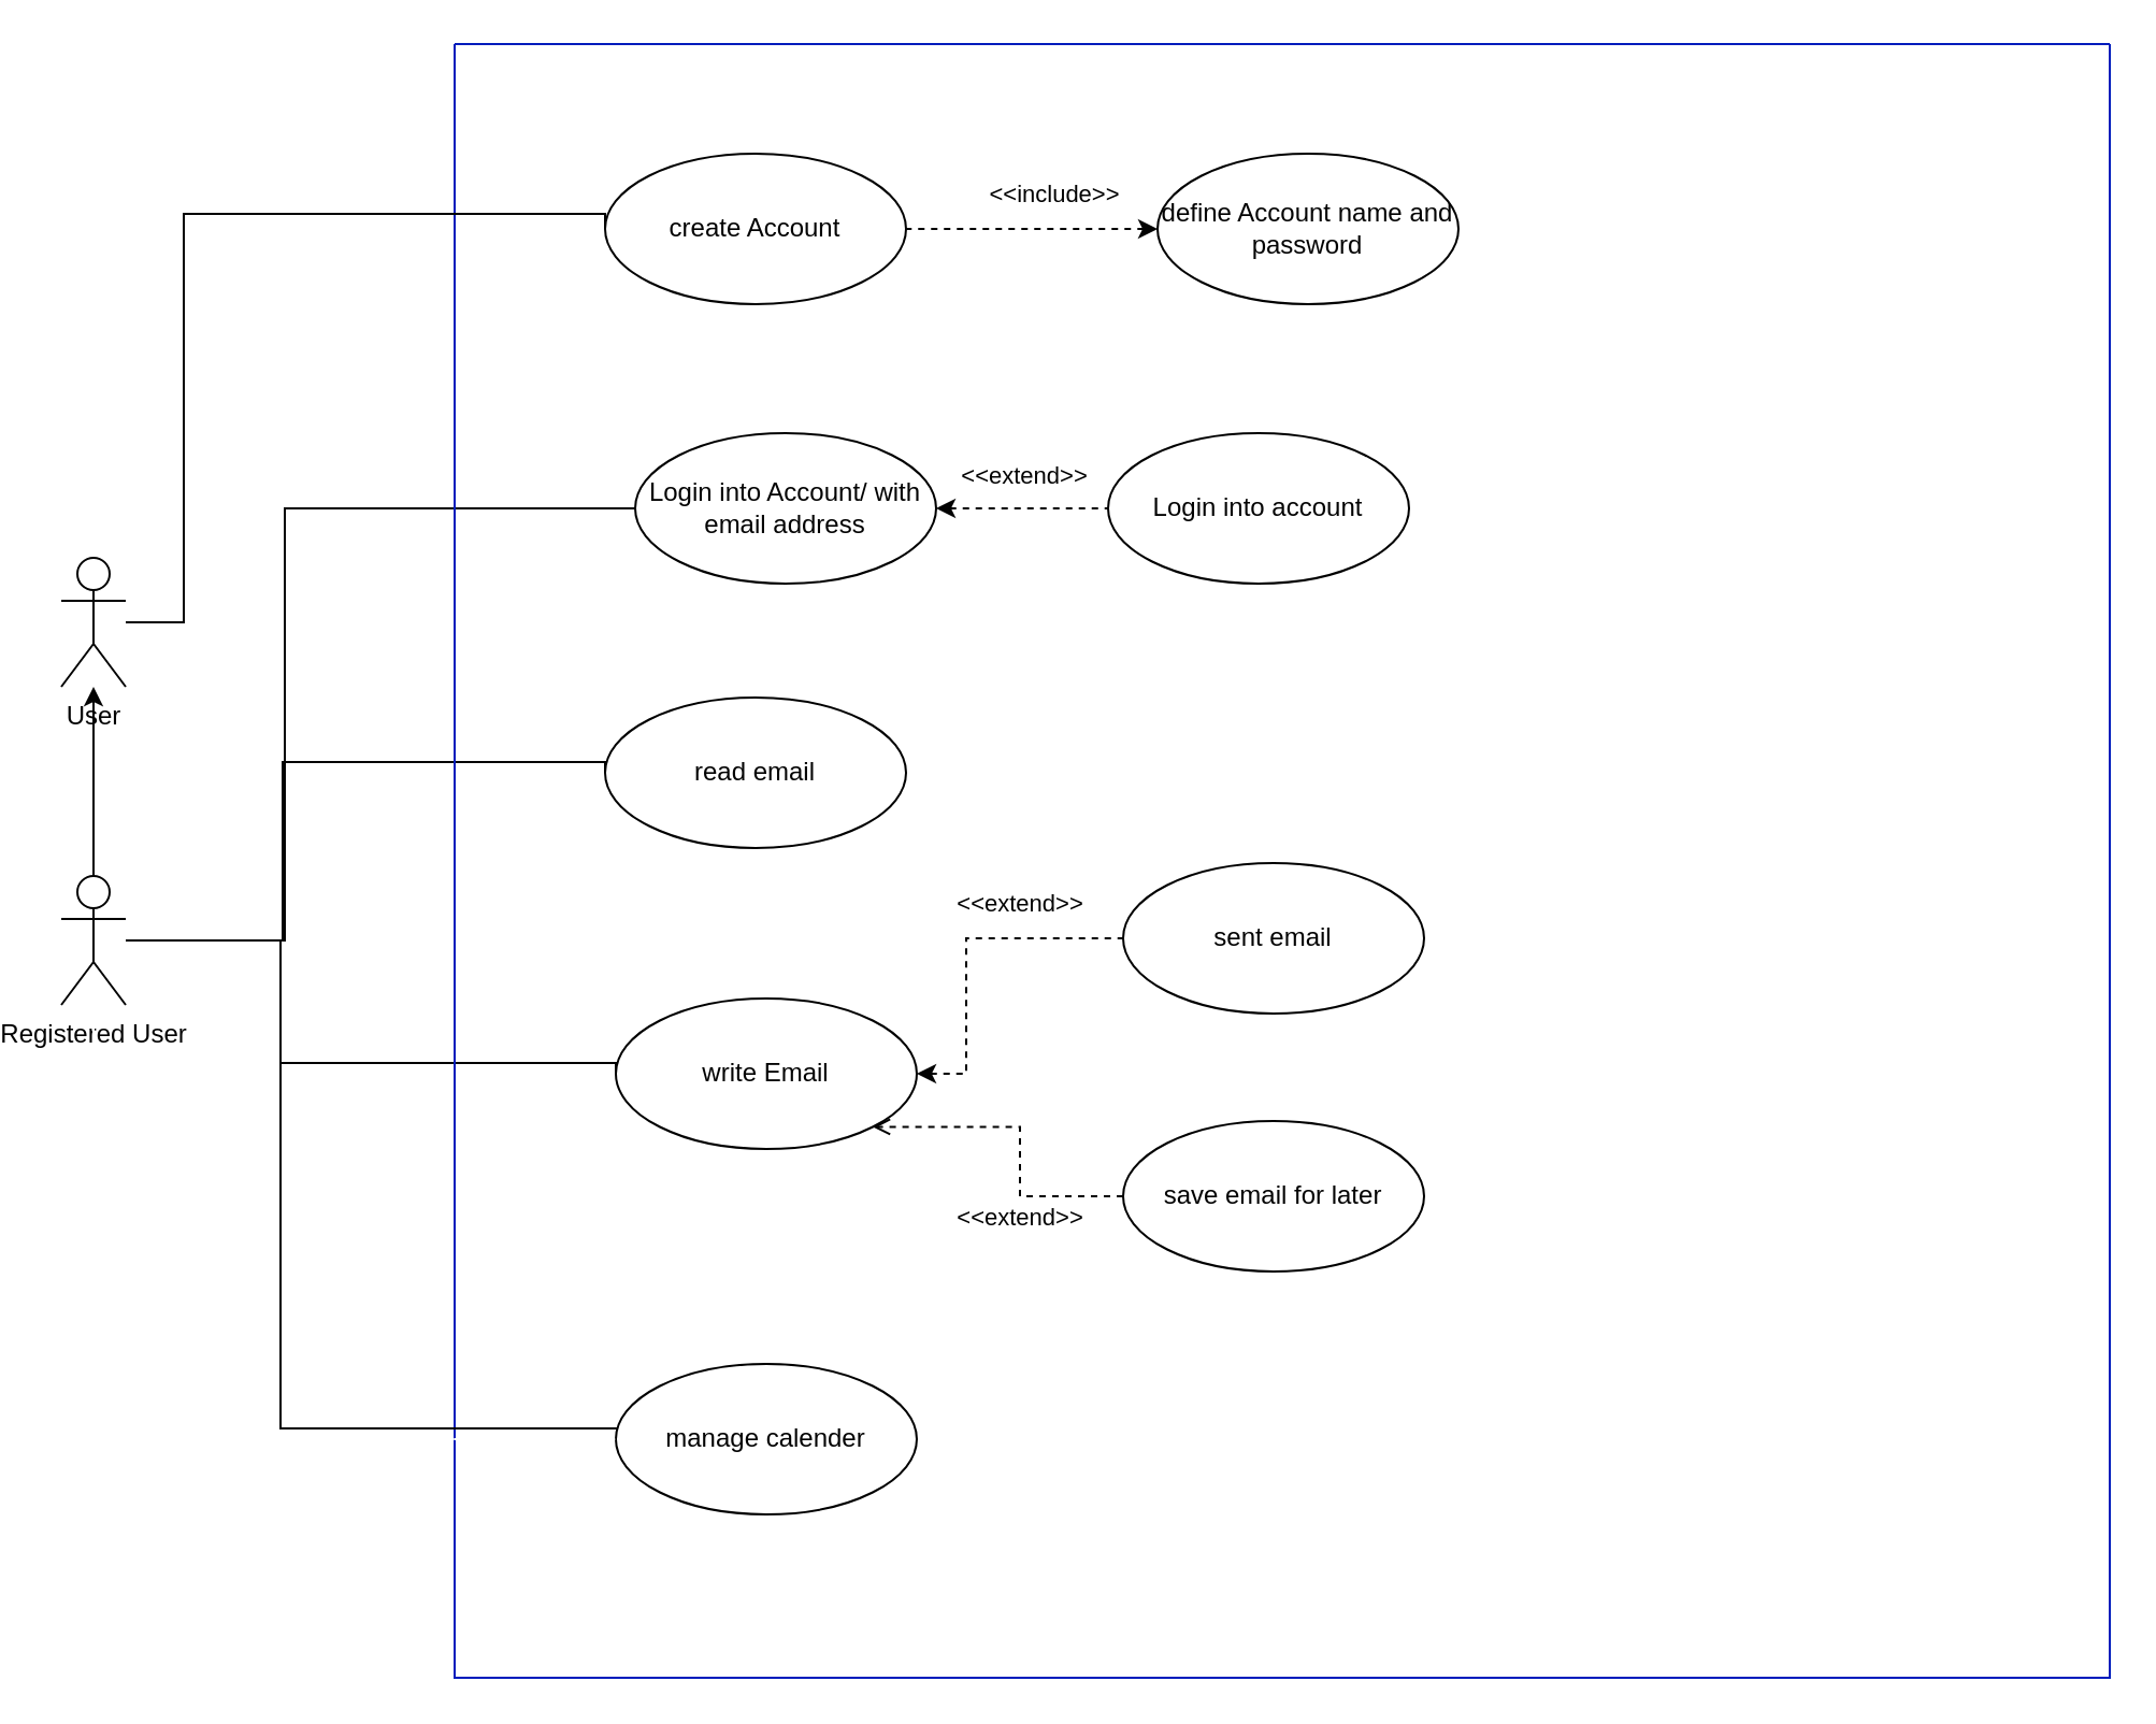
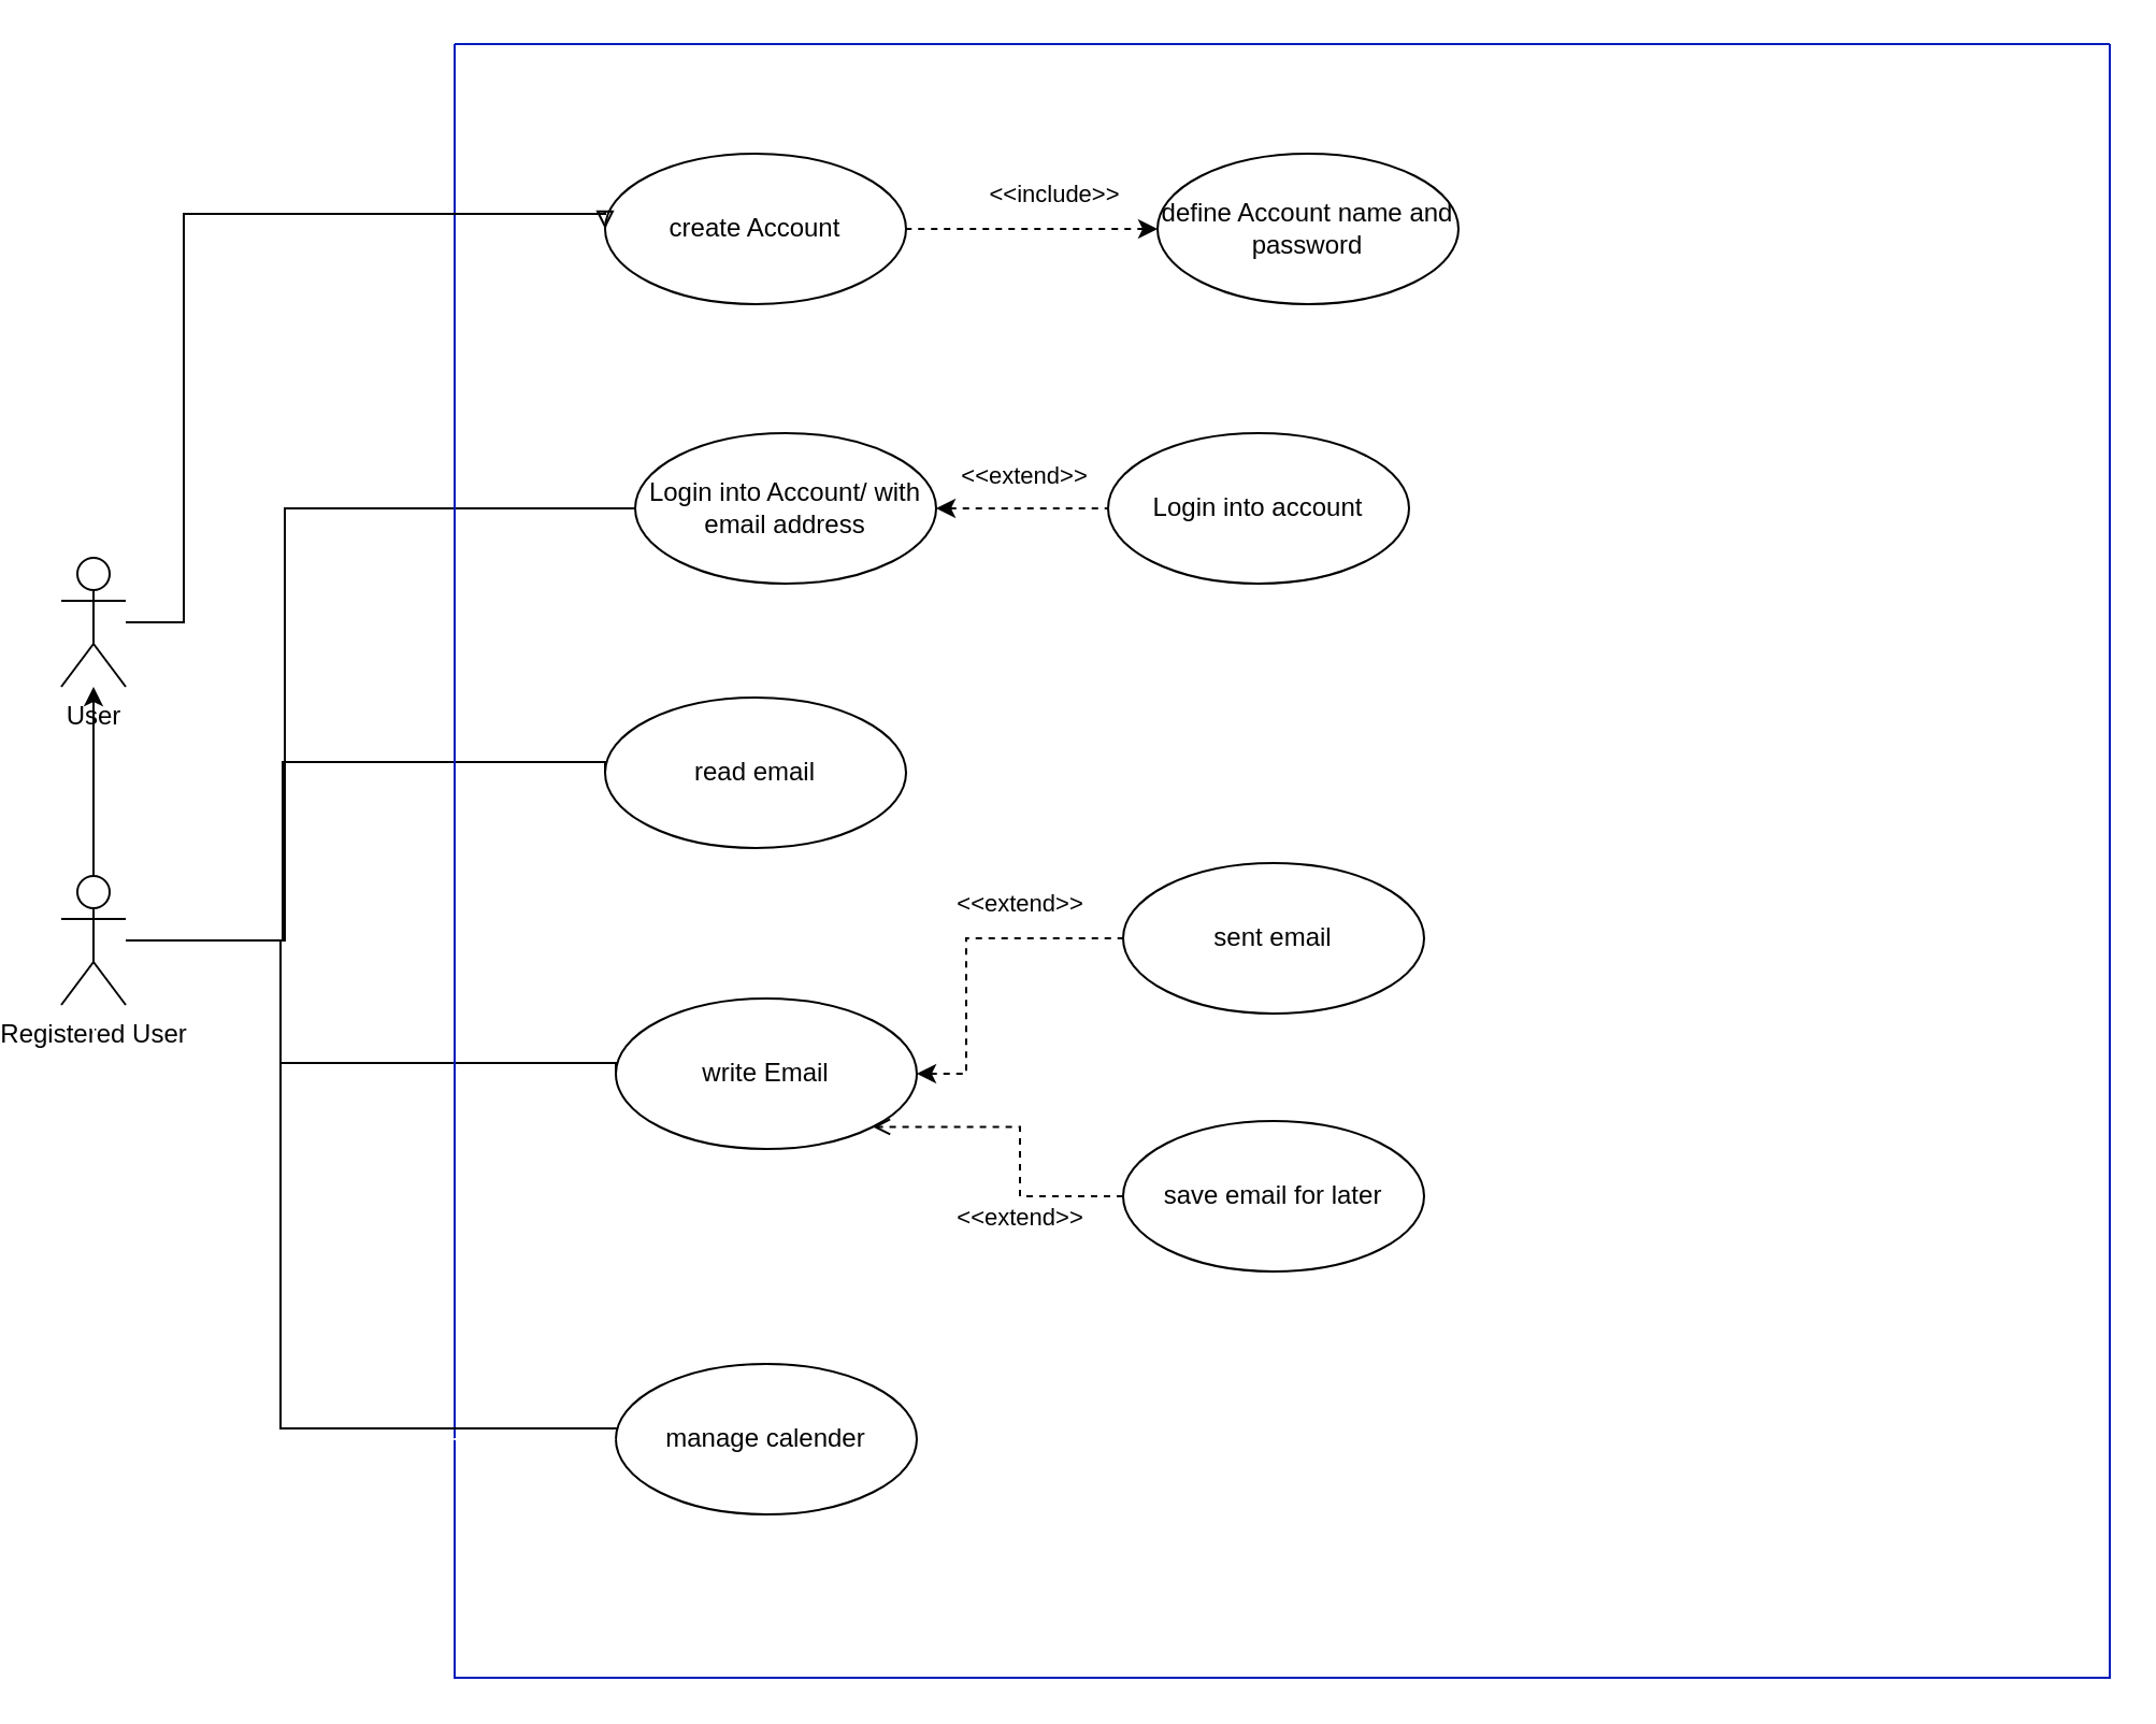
- <mxCell id="21" style="edgeStyle=orthogonalEdgeStyle;rounded=0;orthogonalLoop=1;jettySize=auto;html=1;entryX=0;entryY=0.5;entryDx=0;entryDy=0;fontColor=#030303;strokeColor=#030303;endArrow=none;endFill=0;" parent="1" source="22" target="8" edge="1"><mxGeometry relative="1" as="geometry"><Array as="points"><mxPoint x="77" y="289" /><mxPoint x="77" y="99" /></Array></mxGeometry></mxCell>
+ <mxCell id="21" style="edgeStyle=orthogonalEdgeStyle;rounded=0;orthogonalLoop=1;jettySize=auto;html=1;entryX=0;entryY=0.5;entryDx=0;entryDy=0;fontColor=#030303;strokeColor=#030303;endArrow=block;endFill=0;" parent="1" source="22" target="8" edge="1"><mxGeometry relative="1" as="geometry"><Array as="points"><mxPoint x="77" y="289" /><mxPoint x="77" y="99" /></Array></mxGeometry></mxCell>
